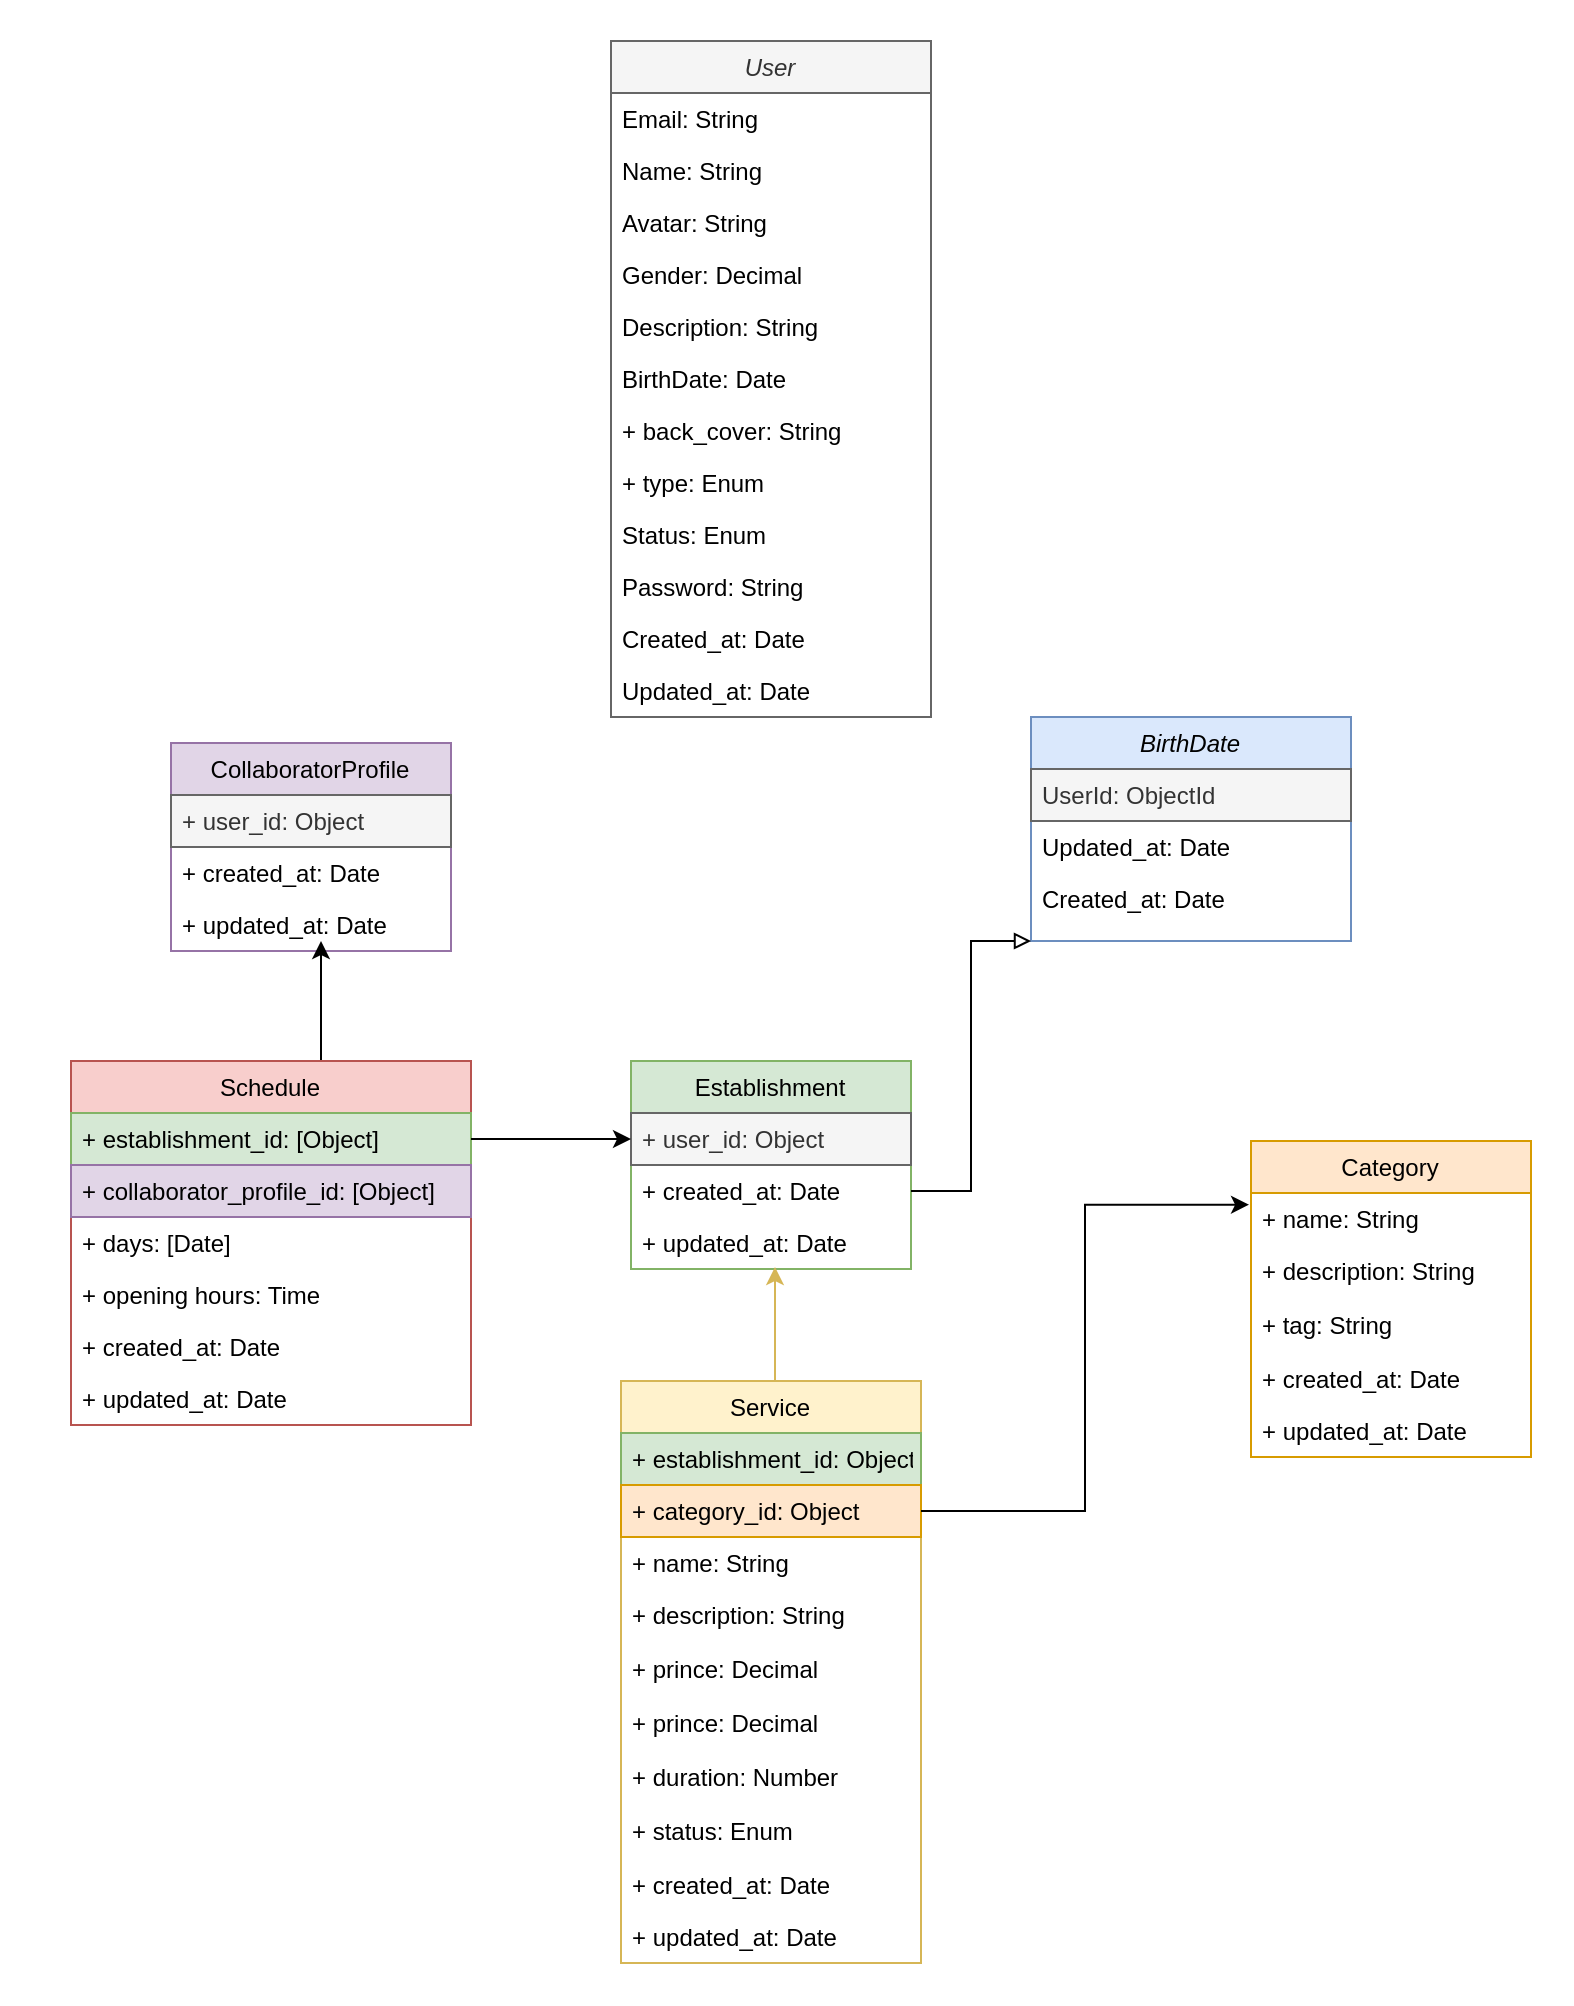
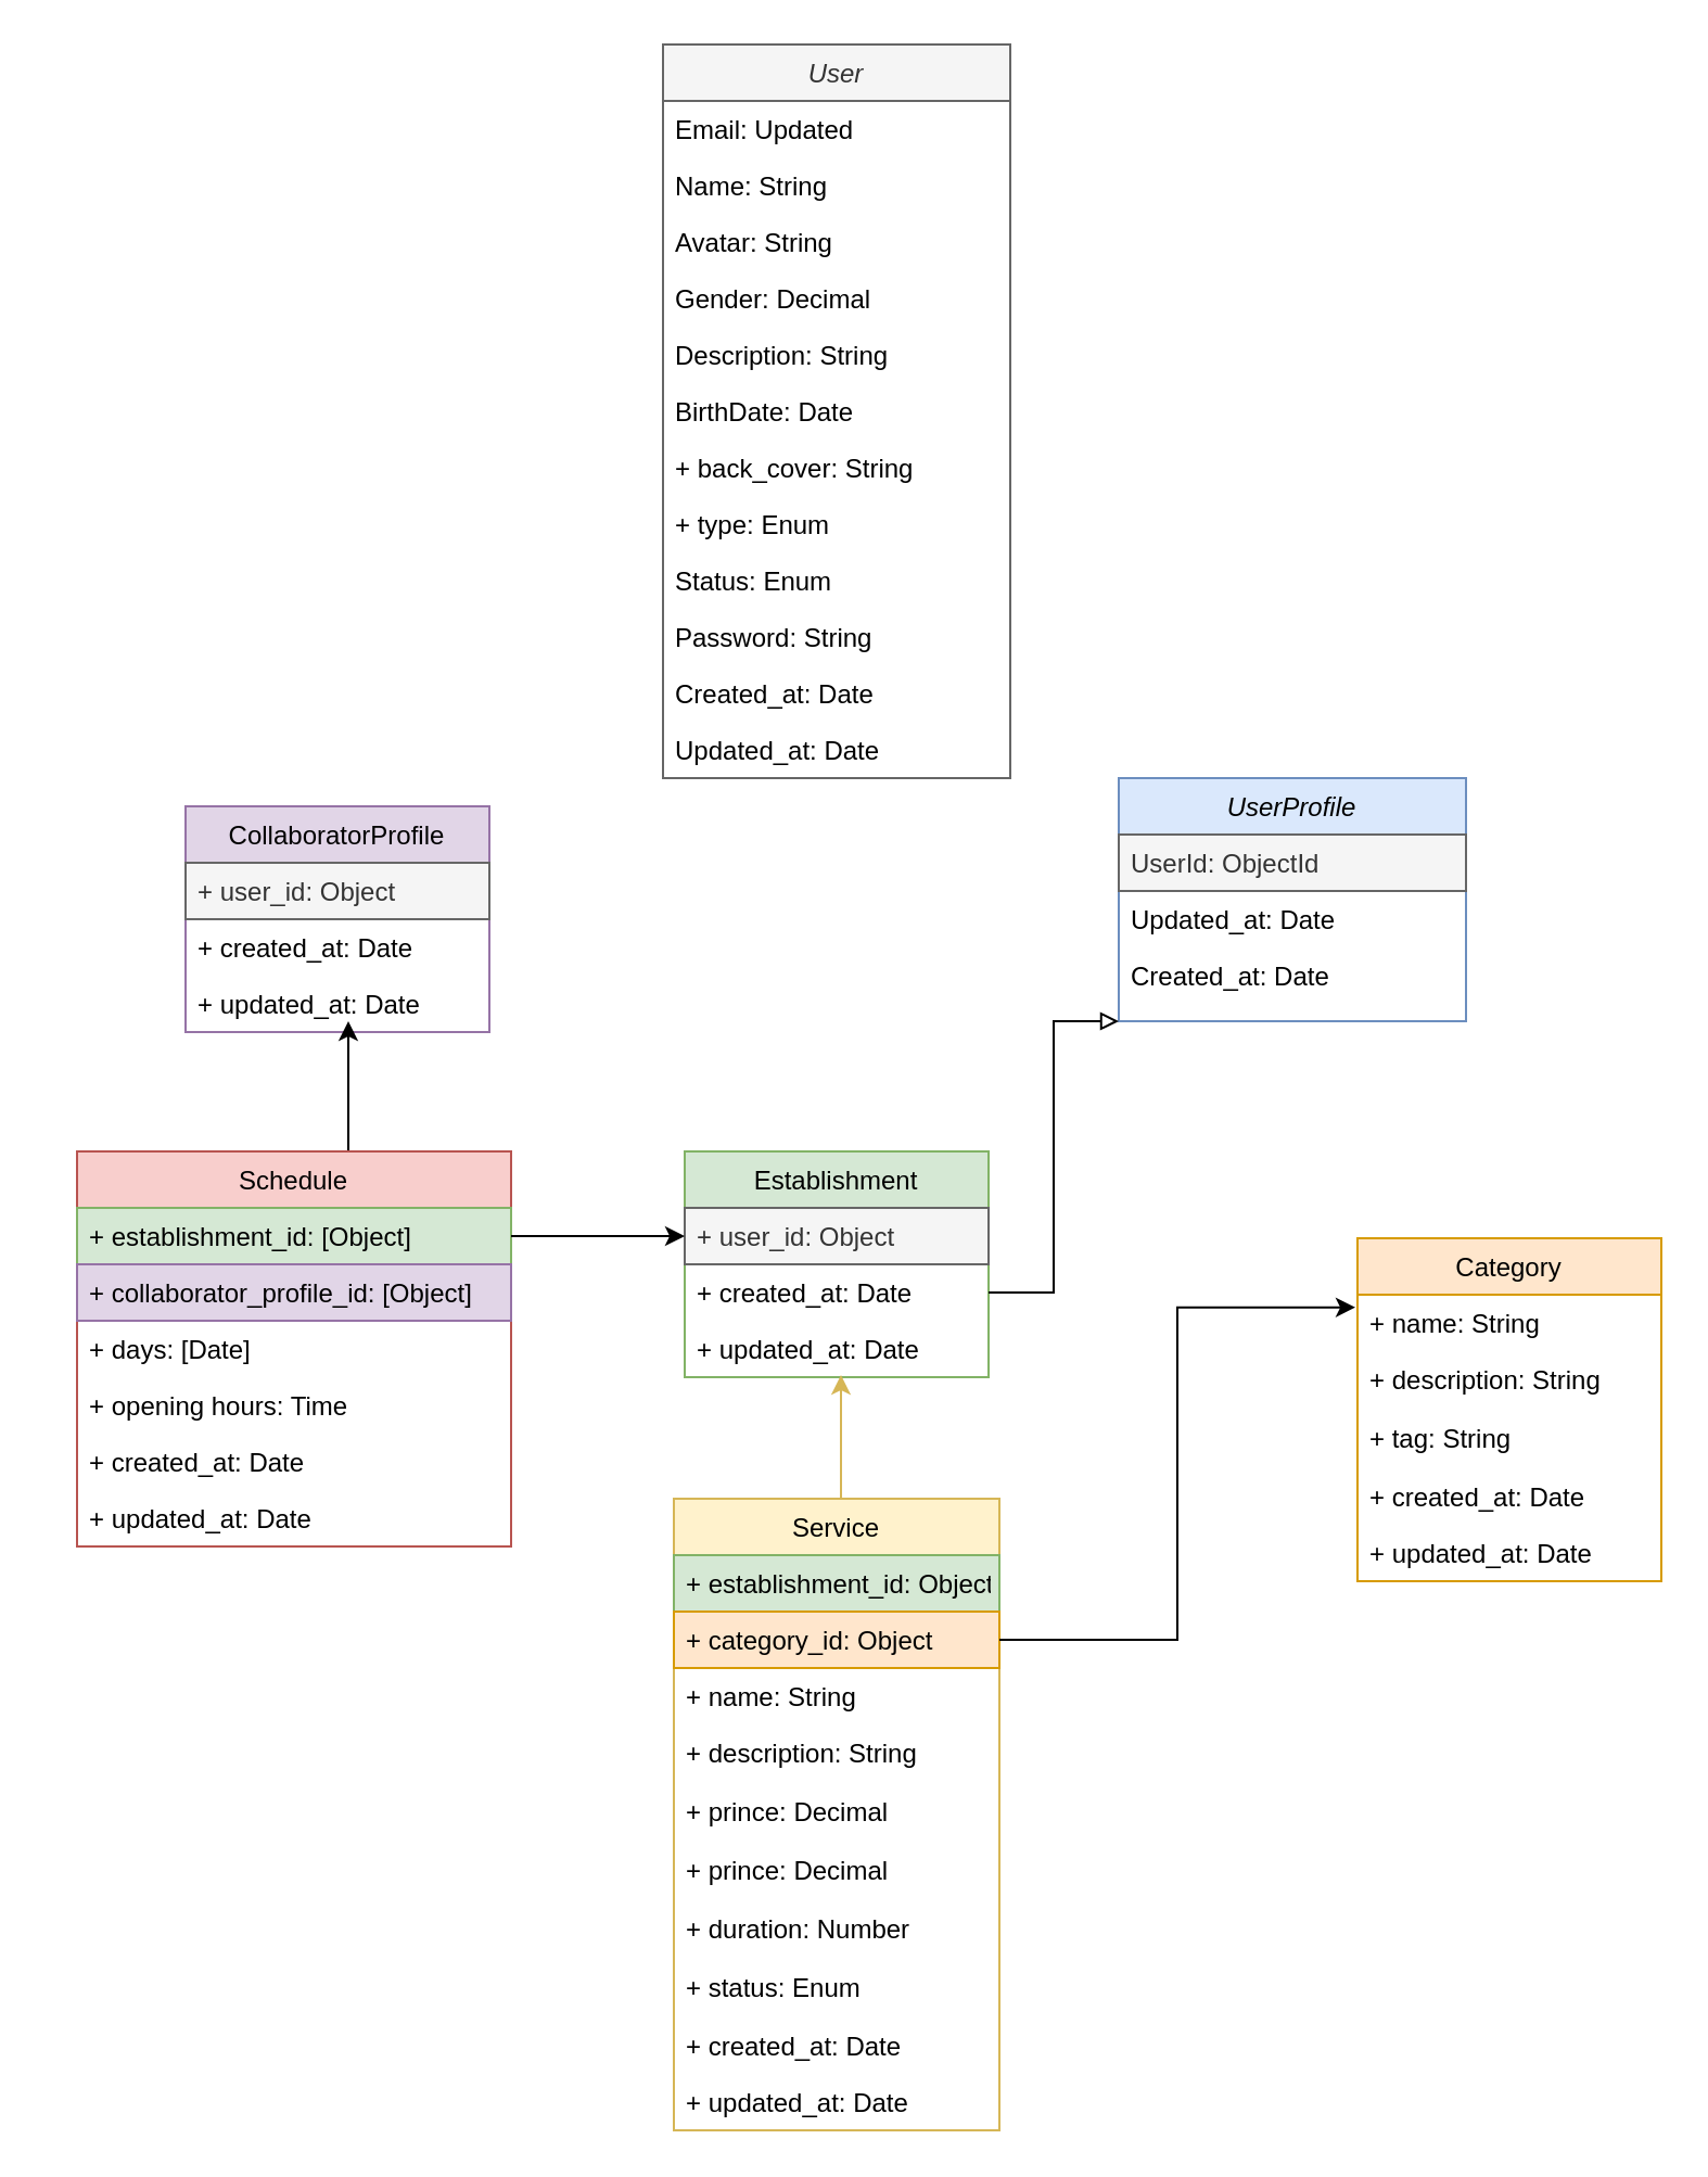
- <mxCell id="3" value="Email: String" style="text;align=left;verticalAlign=top;spacingLeft=4;spacingRight=4;overflow=hidden;rotatable=0;points=[[0,0.5],[1,0.5]];portConstraint=eastwest;" parent="2" vertex="1"><mxGeometry y="26" width="160" height="26" as="geometry" /></mxCell>
+ <mxCell id="3" value="Email: Updated" style="text;align=left;verticalAlign=top;spacingLeft=4;spacingRight=4;overflow=hidden;rotatable=0;points=[[0,0.5],[1,0.5]];portConstraint=eastwest;" parent="2" vertex="1"><mxGeometry y="26" width="160" height="26" as="geometry" /></mxCell>
- <mxCell id="15" value="BirthDate" style="swimlane;fontStyle=2;align=center;verticalAlign=top;childLayout=stackLayout;horizontal=1;startSize=26;horizontalStack=0;resizeParent=1;resizeLast=0;collapsible=1;marginBottom=0;rounded=0;shadow=0;strokeWidth=1;fillColor=#dae8fc;strokeColor=#6c8ebf;" parent="1" vertex="1"><mxGeometry x="515" y="358" width="160" height="112" as="geometry"><mxRectangle x="230" y="140" width="160" height="26" as="alternateBounds" /></mxGeometry></mxCell>
+ <mxCell id="15" value="UserProfile" style="swimlane;fontStyle=2;align=center;verticalAlign=top;childLayout=stackLayout;horizontal=1;startSize=26;horizontalStack=0;resizeParent=1;resizeLast=0;collapsible=1;marginBottom=0;rounded=0;shadow=0;strokeWidth=1;fillColor=#dae8fc;strokeColor=#6c8ebf;" parent="1" vertex="1"><mxGeometry x="515" y="358" width="160" height="112" as="geometry"><mxRectangle x="230" y="140" width="160" height="26" as="alternateBounds" /></mxGeometry></mxCell>
